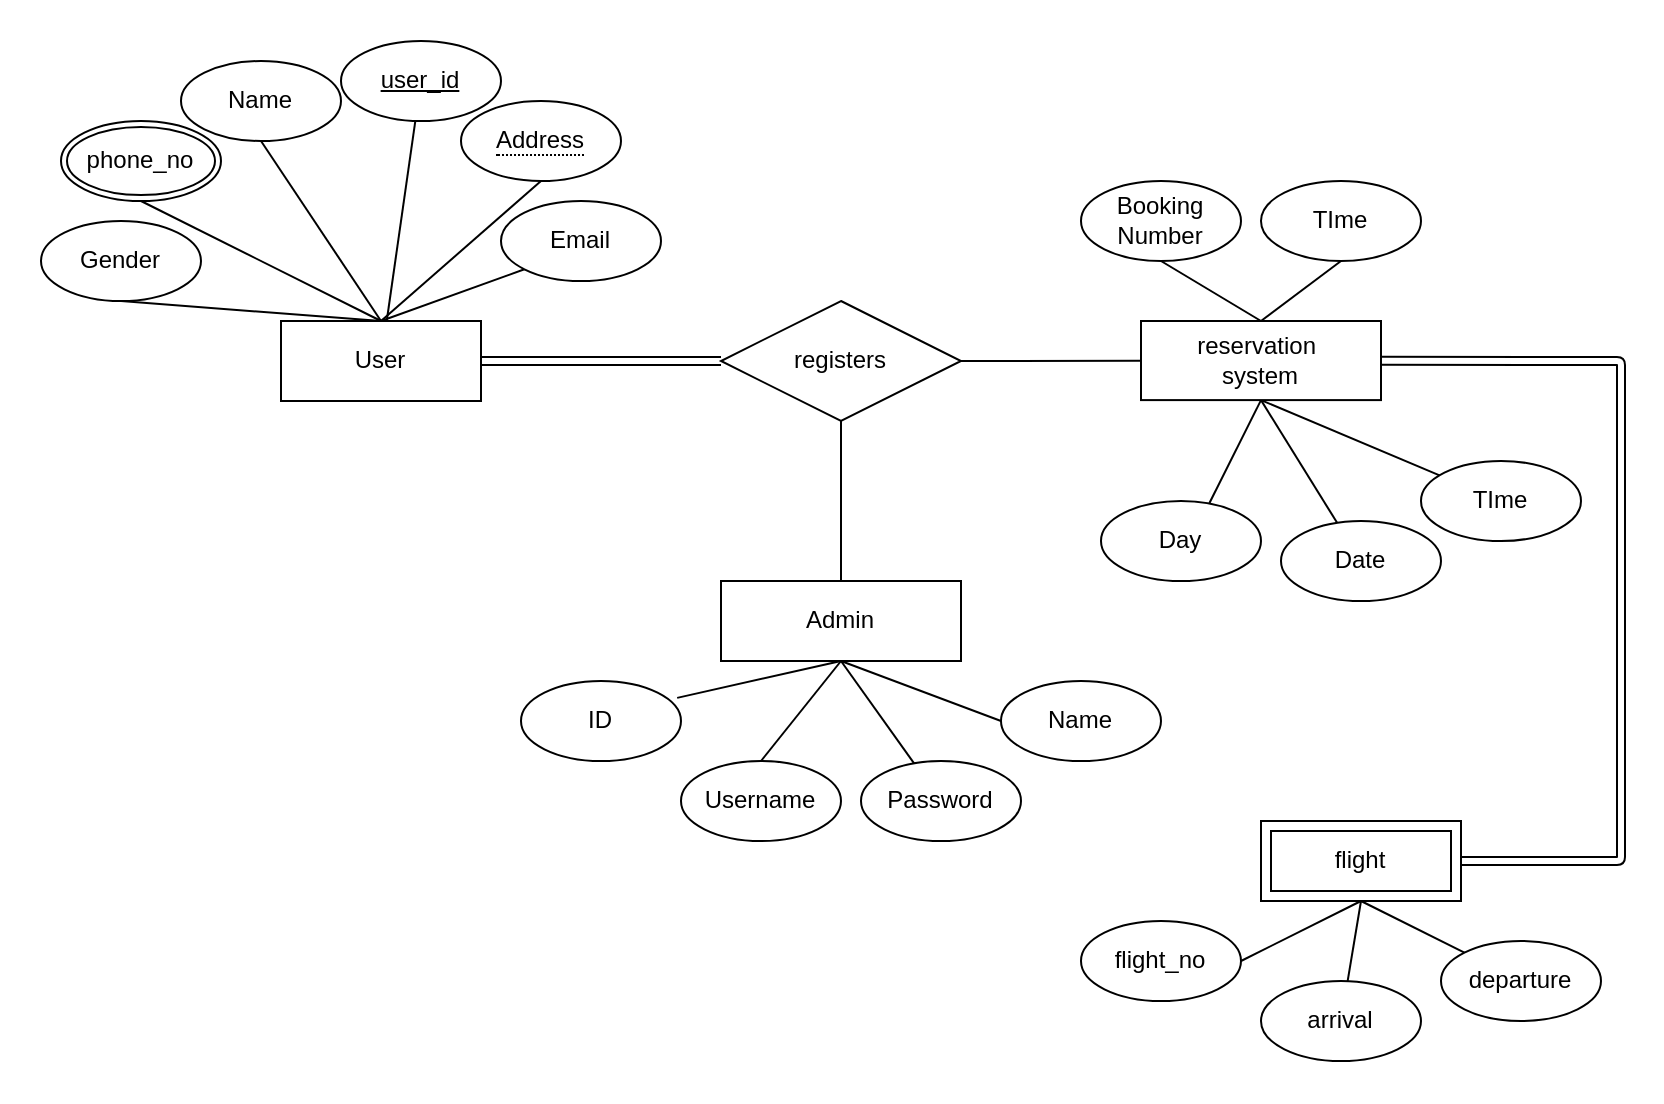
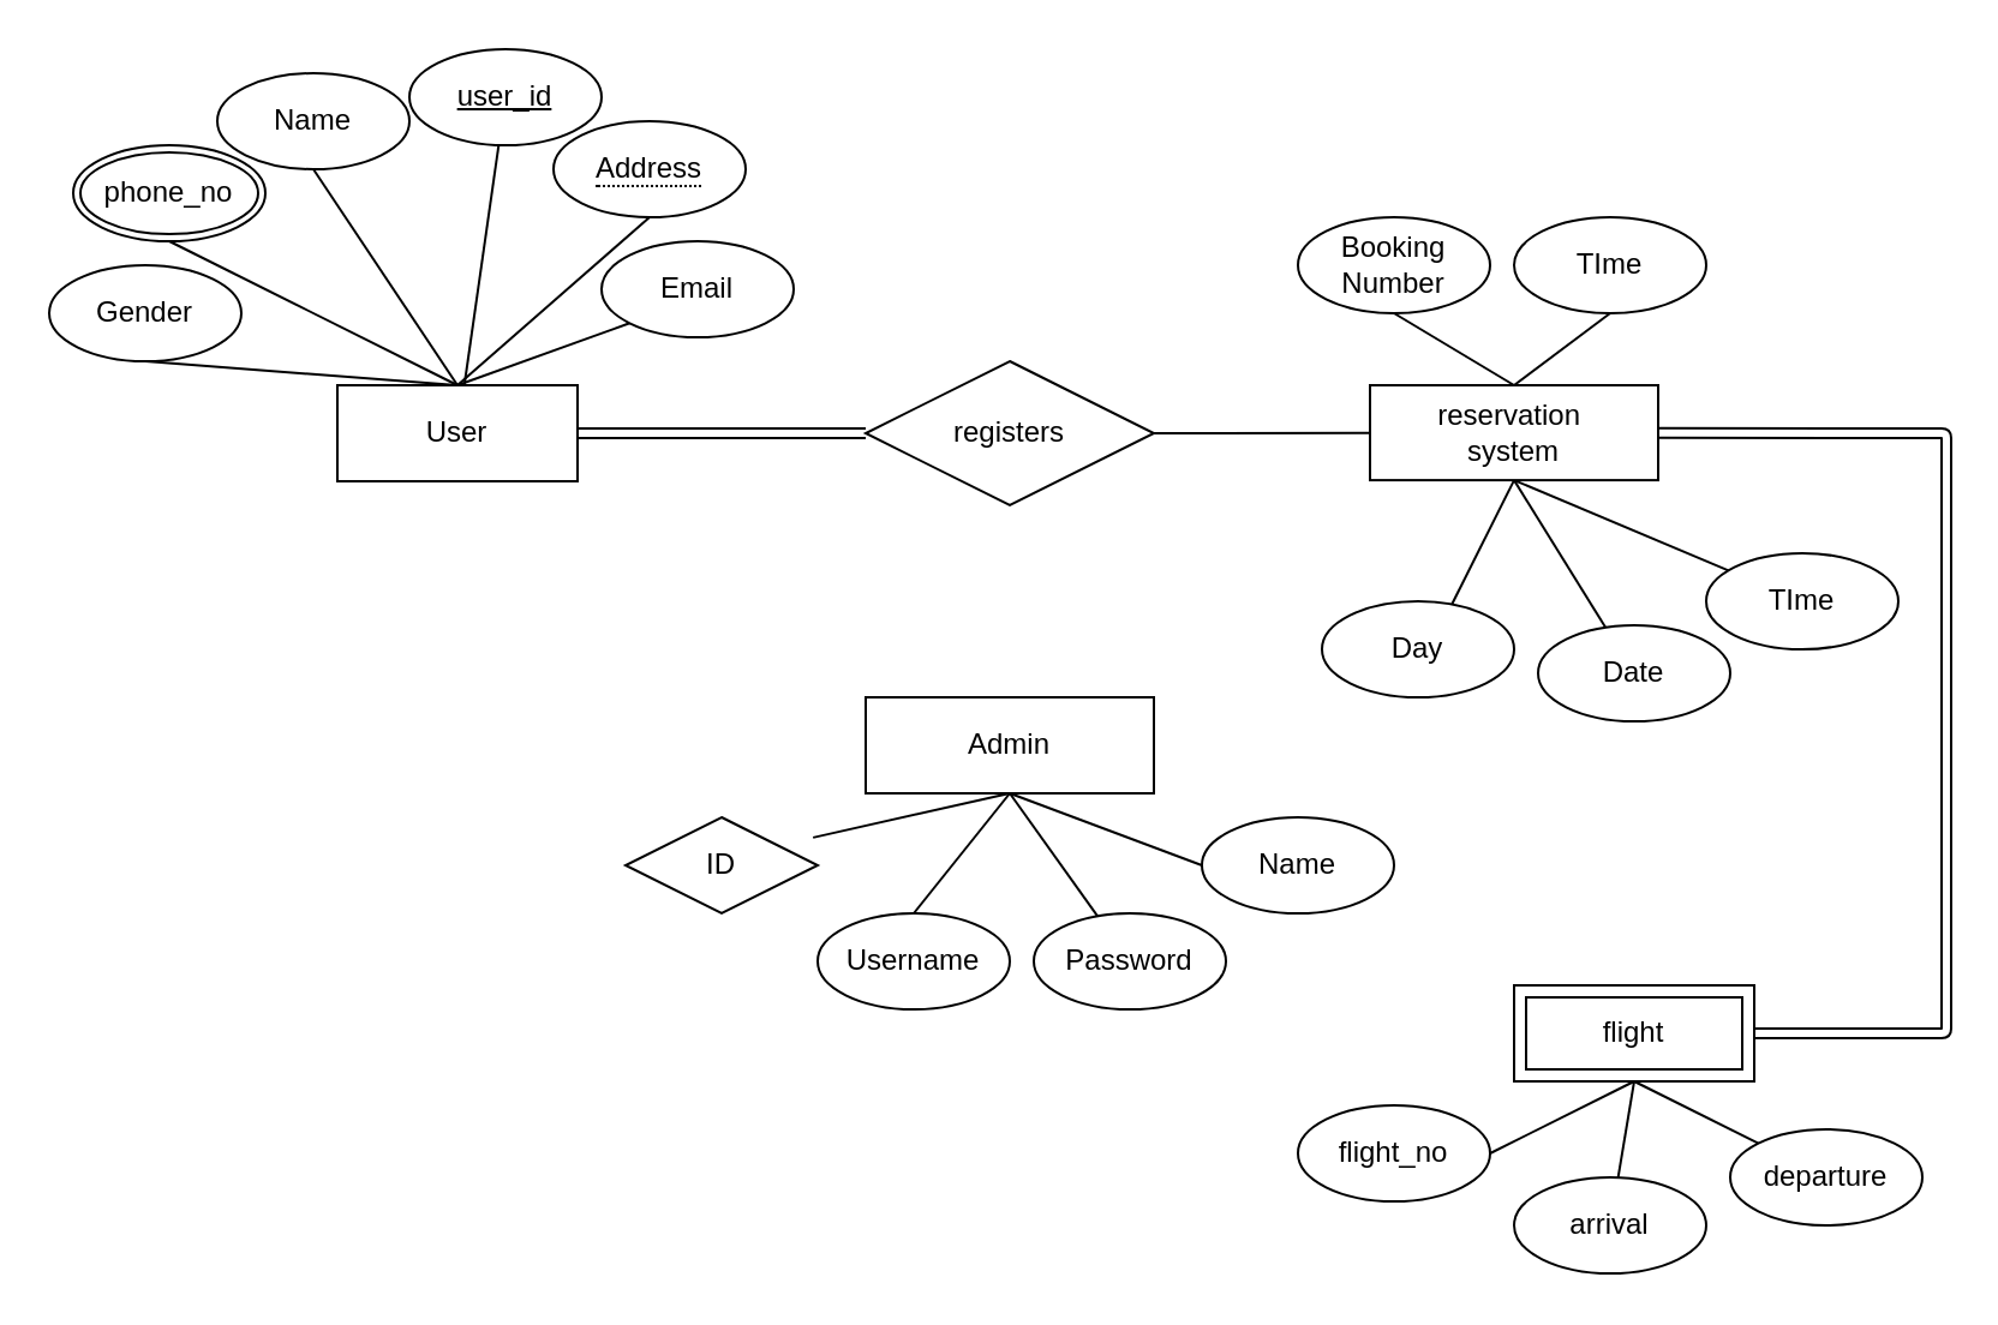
- <mxCell id="14" value="" style="edgeStyle=none;html=1;startArrow=none;startFill=0;endArrow=none;endFill=0;" parent="1" source="15" target="27" edge="1"><mxGeometry relative="1" as="geometry" /></mxCell>
- <mxCell id="33" value="ID" style="ellipse;whiteSpace=wrap;html=1;align=center;" parent="1" vertex="1"><mxGeometry x="260" y="340" width="80" height="40" as="geometry" /></mxCell>
+ <mxCell id="33" value="ID" style="rhombus;whiteSpace=wrap;html=1;align=center;" parent="1" vertex="1"><mxGeometry x="260" y="340" width="80" height="40" as="geometry" /></mxCell>
